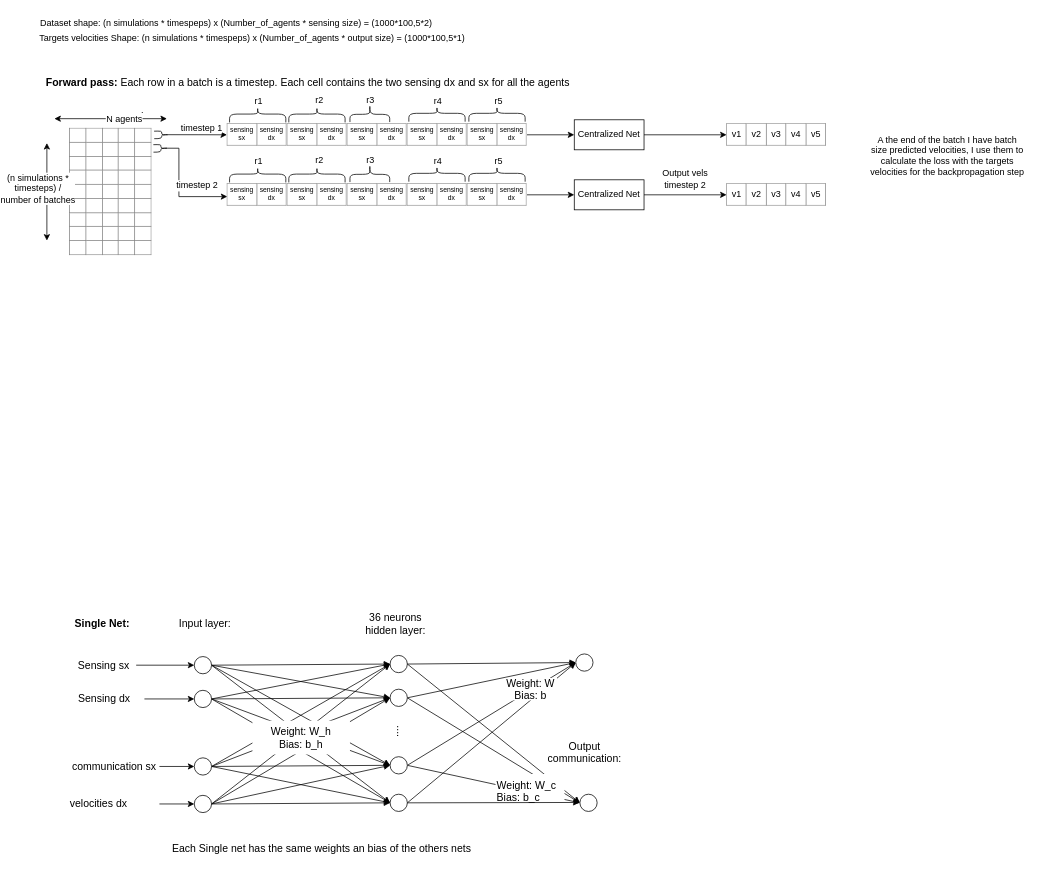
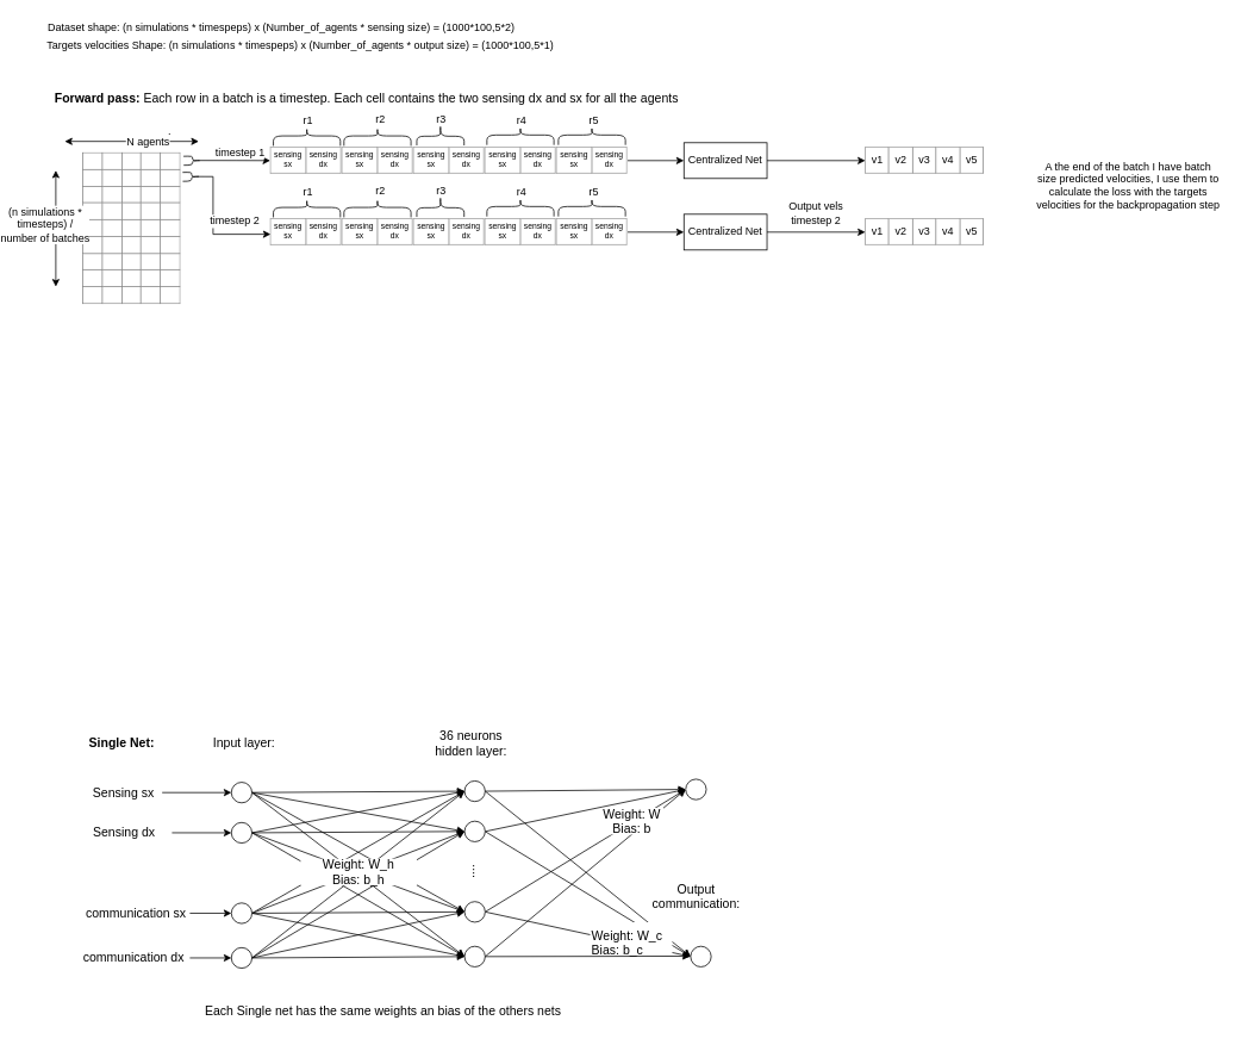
- <mxCell id="57" value="Weight: W_h&lt;br&gt;Bias: b_h&lt;br&gt;" style="text;html=1;strokeColor=none;fillColor=#ffffff;align=center;verticalAlign=middle;whiteSpace=wrap;rounded=0;fontSize=14;" vertex="1" parent="1"><mxGeometry x="325" y="960" width="130" height="45" as="geometry" /></mxCell>
+ <mxCell id="57" value="Weight: W_h&lt;br&gt;Bias: b_h&lt;br&gt;" style="text;html=1;strokeColor=none;fillColor=#ffffff;align=center;verticalAlign=middle;whiteSpace=wrap;rounded=0;fontSize=14;" vertex="1" parent="1"><mxGeometry x="325" y="960" width="130" height="30" as="geometry" /></mxCell>
- <mxCell id="35" value="velocities dx" style="text;html=1;fontSize=14;" vertex="1" parent="1"><mxGeometry x="80" y="1056" width="121" height="30" as="geometry" /></mxCell>
+ <mxCell id="35" value="communication dx" style="text;html=1;fontSize=14;" vertex="1" parent="1"><mxGeometry x="80" y="1056" width="121" height="30" as="geometry" /></mxCell>
